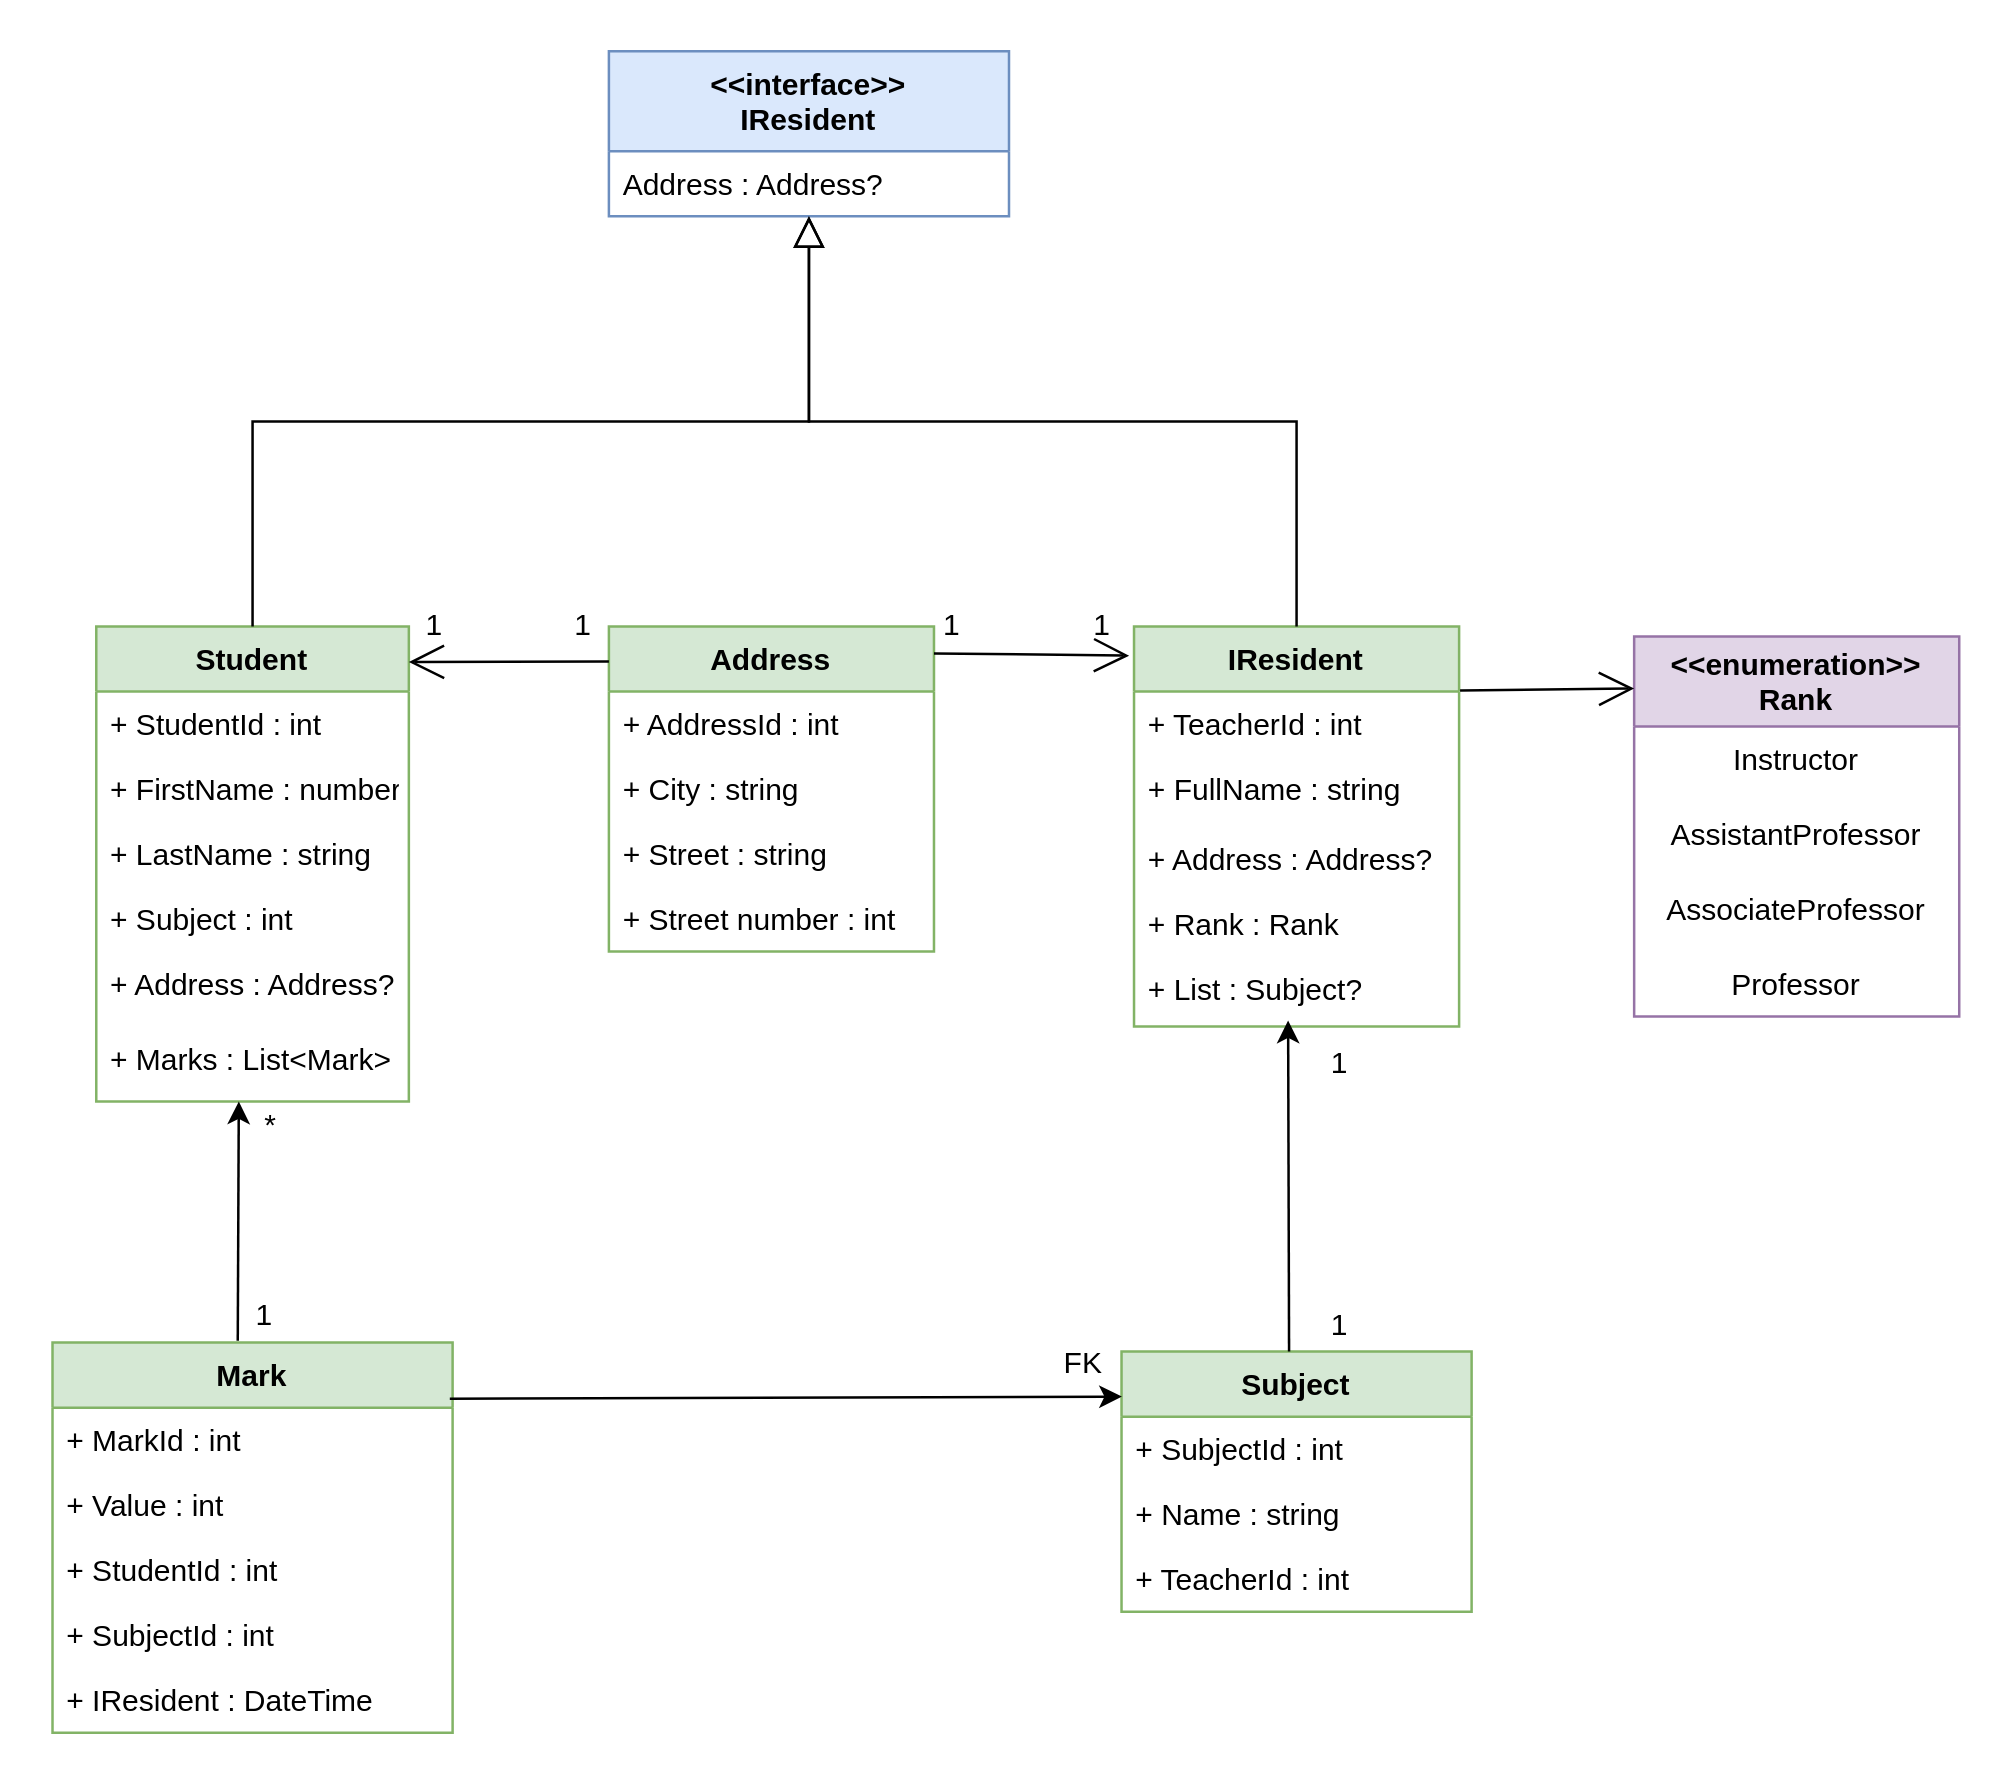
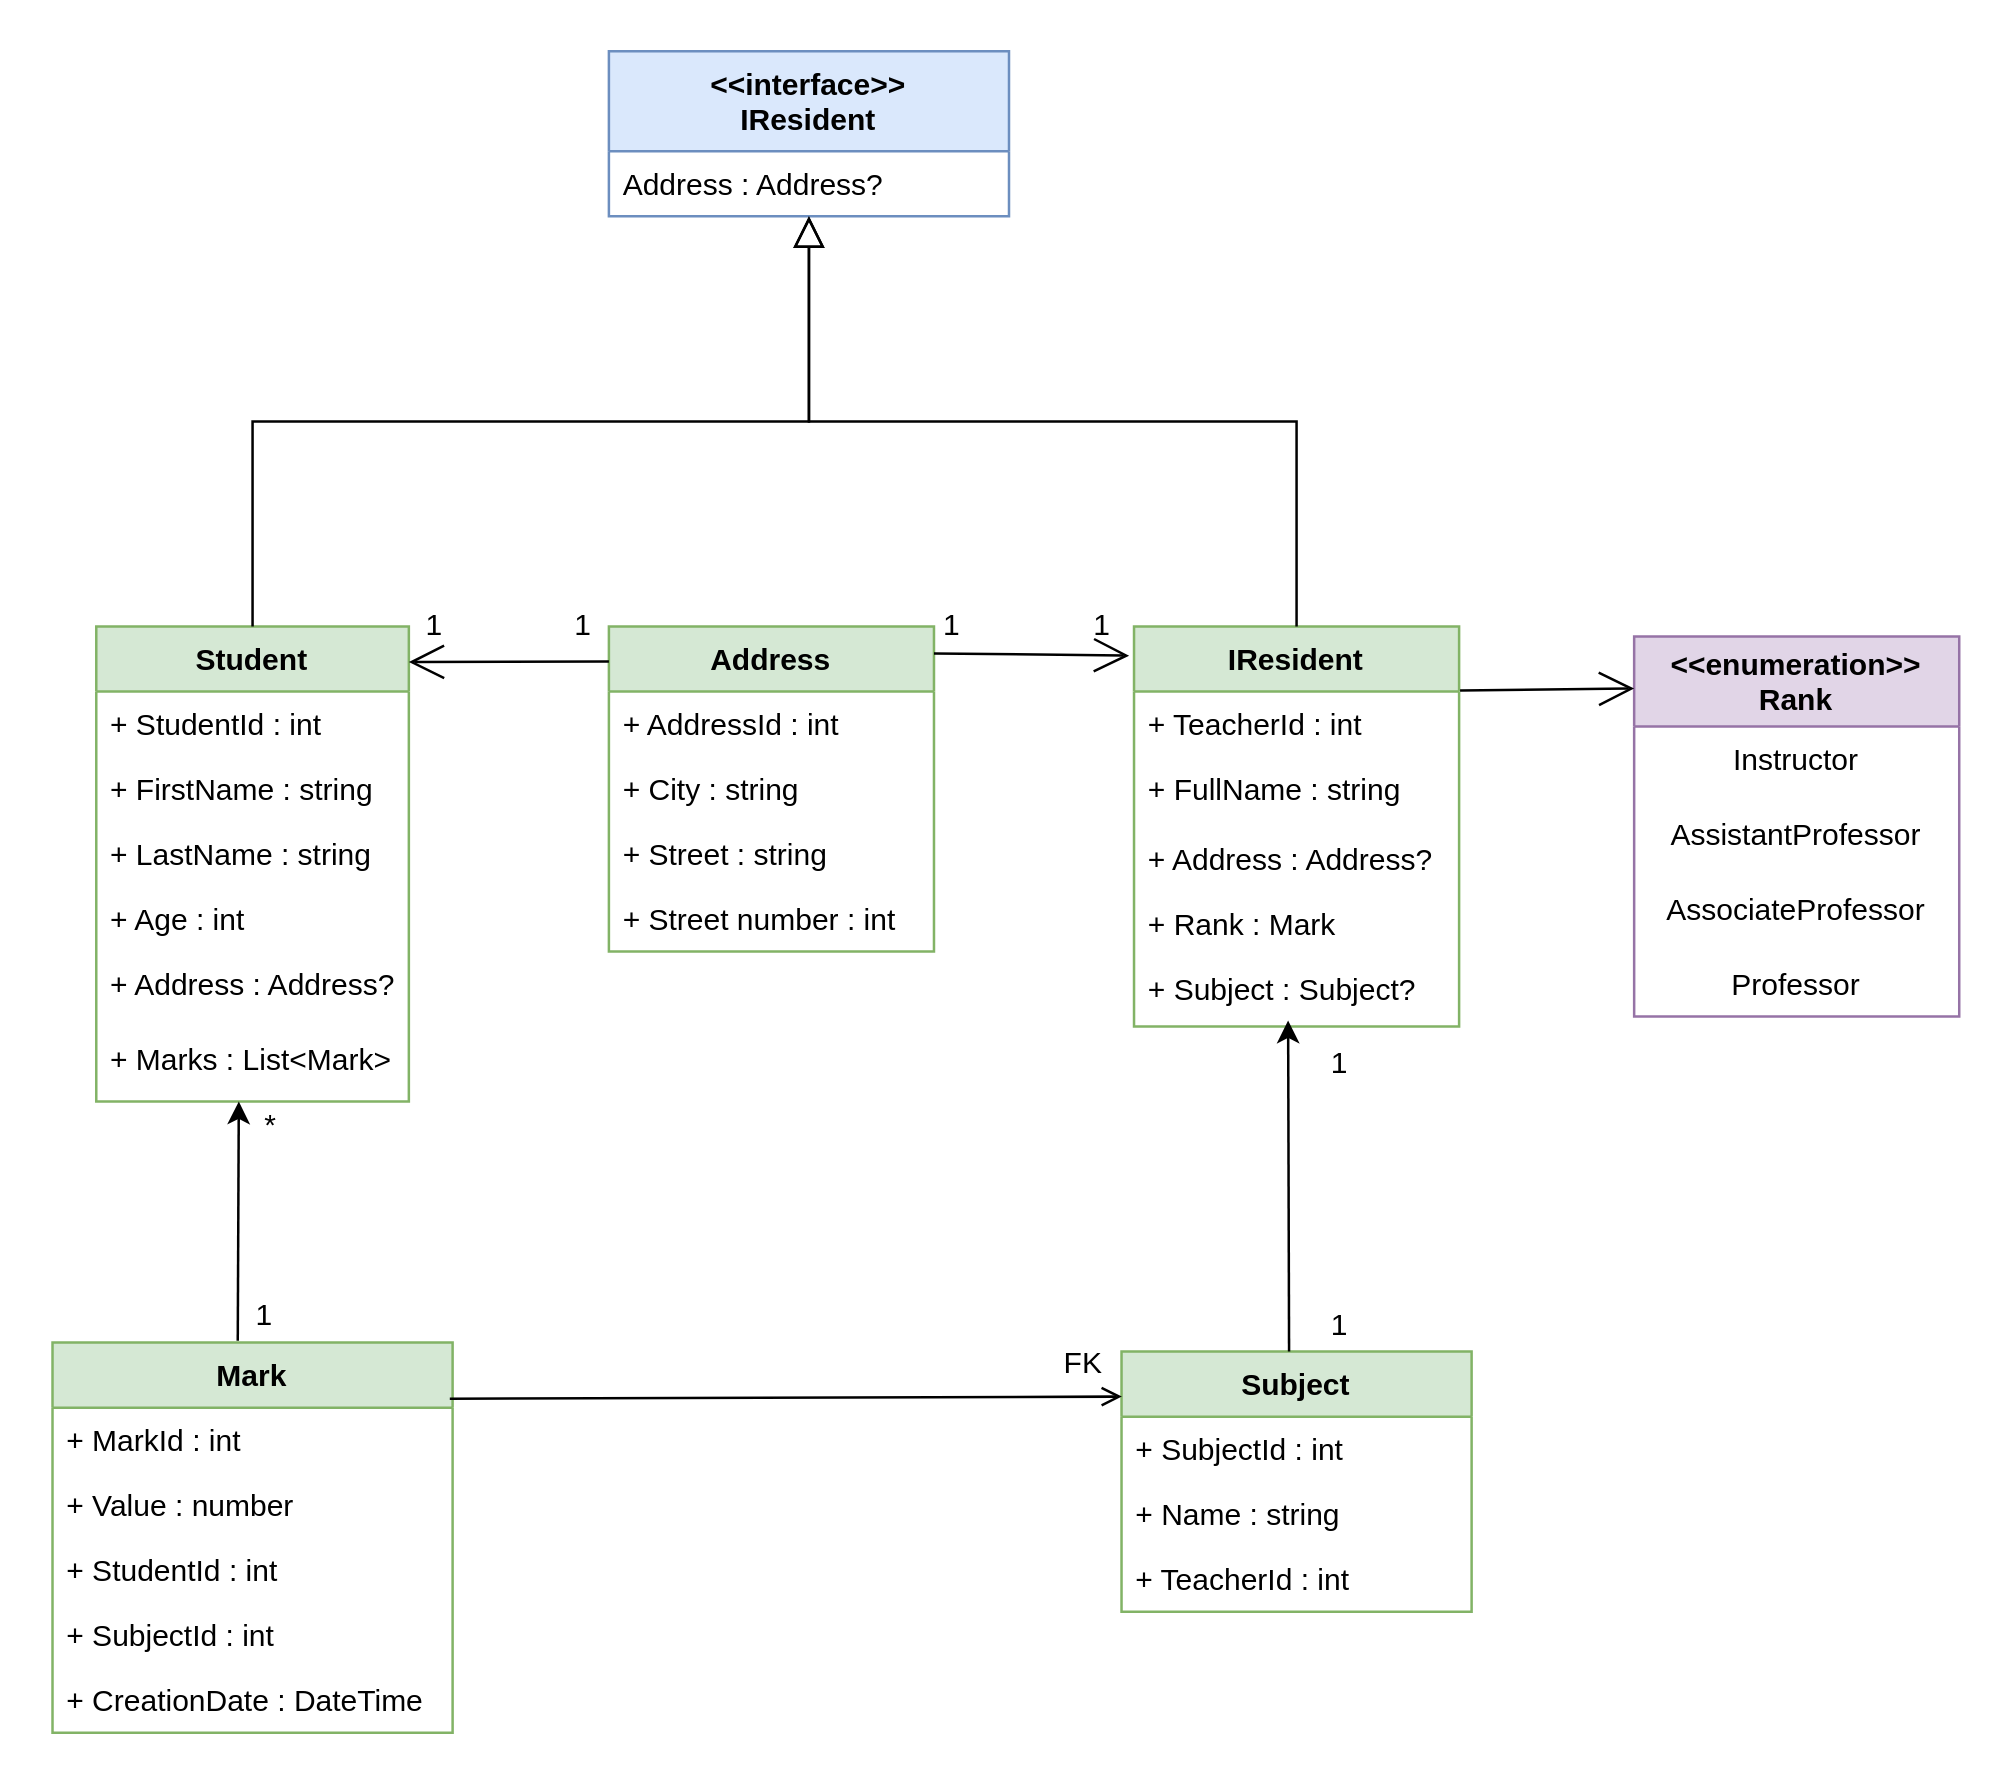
- <mxCell id="6" value="+ FirstName : number" style="text;align=left;verticalAlign=top;spacingLeft=4;spacingRight=4;overflow=hidden;rotatable=0;points=[[0,0.5],[1,0.5]];portConstraint=eastwest;rounded=0;shadow=0;html=0;" parent="4" vertex="1"><mxGeometry y="52" width="125" height="26" as="geometry" /></mxCell>
+ <mxCell id="6" value="+ FirstName : string" style="text;align=left;verticalAlign=top;spacingLeft=4;spacingRight=4;overflow=hidden;rotatable=0;points=[[0,0.5],[1,0.5]];portConstraint=eastwest;rounded=0;shadow=0;html=0;" parent="4" vertex="1"><mxGeometry y="52" width="125" height="26" as="geometry" /></mxCell>
- <mxCell id="8" value="+ Subject : int" style="text;strokeColor=none;fillColor=none;align=left;verticalAlign=top;spacingLeft=4;spacingRight=4;overflow=hidden;rotatable=0;points=[[0,0.5],[1,0.5]];portConstraint=eastwest;" parent="4" vertex="1"><mxGeometry y="104" width="125" height="26" as="geometry" /></mxCell>
+ <mxCell id="8" value="+ Age : int" style="text;strokeColor=none;fillColor=none;align=left;verticalAlign=top;spacingLeft=4;spacingRight=4;overflow=hidden;rotatable=0;points=[[0,0.5],[1,0.5]];portConstraint=eastwest;" parent="4" vertex="1"><mxGeometry y="104" width="125" height="26" as="geometry" /></mxCell>
- <mxCell id="15" value="+ Rank : Rank" style="text;strokeColor=none;fillColor=none;align=left;verticalAlign=top;spacingLeft=4;spacingRight=4;overflow=hidden;rotatable=0;points=[[0,0.5],[1,0.5]];portConstraint=eastwest;" parent="11" vertex="1"><mxGeometry y="106" width="130" height="26" as="geometry" /></mxCell>
+ <mxCell id="15" value="+ Rank : Mark" style="text;strokeColor=none;fillColor=none;align=left;verticalAlign=top;spacingLeft=4;spacingRight=4;overflow=hidden;rotatable=0;points=[[0,0.5],[1,0.5]];portConstraint=eastwest;" parent="11" vertex="1"><mxGeometry y="106" width="130" height="26" as="geometry" /></mxCell>
- <mxCell id="16" value="+ List : Subject?" style="text;strokeColor=none;fillColor=none;align=left;verticalAlign=top;spacingLeft=4;spacingRight=4;overflow=hidden;rotatable=0;points=[[0,0.5],[1,0.5]];portConstraint=eastwest;" parent="11" vertex="1"><mxGeometry y="132" width="130" height="26" as="geometry" /></mxCell>
+ <mxCell id="16" value="+ Subject : Subject?" style="text;strokeColor=none;fillColor=none;align=left;verticalAlign=top;spacingLeft=4;spacingRight=4;overflow=hidden;rotatable=0;points=[[0,0.5],[1,0.5]];portConstraint=eastwest;" parent="11" vertex="1"><mxGeometry y="132" width="130" height="26" as="geometry" /></mxCell>
- <mxCell id="48" value="" style="endArrow=classic;html=1;rounded=0;exitX=0.993;exitY=-0.138;exitDx=0;exitDy=0;exitPerimeter=0;entryX=0.001;entryY=0.173;entryDx=0;entryDy=0;entryPerimeter=0;" edge="1" parent="1" source="24" target="35"><mxGeometry width="50" height="50" relative="1" as="geometry"><mxPoint x="253" y="610" as="sourcePoint" /><mxPoint x="443" y="580" as="targetPoint" /></mxGeometry></mxCell>
+ <mxCell id="48" value="" style="endArrow=open;html=1;rounded=0;exitX=0.993;exitY=-0.138;exitDx=0;exitDy=0;exitPerimeter=0;entryX=0.001;entryY=0.173;entryDx=0;entryDy=0;entryPerimeter=0;" edge="1" parent="1" source="24" target="35"><mxGeometry width="50" height="50" relative="1" as="geometry"><mxPoint x="253" y="610" as="sourcePoint" /><mxPoint x="443" y="580" as="targetPoint" /></mxGeometry></mxCell>
- <mxCell id="25" value="+ Value : int" style="text;align=left;verticalAlign=top;spacingLeft=4;spacingRight=4;overflow=hidden;rotatable=0;points=[[0,0.5],[1,0.5]];portConstraint=eastwest;rounded=0;shadow=0;html=0;" parent="23" vertex="1"><mxGeometry y="52" width="160" height="26" as="geometry" /></mxCell>
+ <mxCell id="25" value="+ Value : number" style="text;align=left;verticalAlign=top;spacingLeft=4;spacingRight=4;overflow=hidden;rotatable=0;points=[[0,0.5],[1,0.5]];portConstraint=eastwest;rounded=0;shadow=0;html=0;" parent="23" vertex="1"><mxGeometry y="52" width="160" height="26" as="geometry" /></mxCell>
- <mxCell id="28" value="+ IResident : DateTime" style="text;strokeColor=none;fillColor=none;align=left;verticalAlign=top;spacingLeft=4;spacingRight=4;overflow=hidden;rotatable=0;points=[[0,0.5],[1,0.5]];portConstraint=eastwest;" parent="23" vertex="1"><mxGeometry y="130" width="160" height="26" as="geometry" /></mxCell>
+ <mxCell id="28" value="+ CreationDate : DateTime" style="text;strokeColor=none;fillColor=none;align=left;verticalAlign=top;spacingLeft=4;spacingRight=4;overflow=hidden;rotatable=0;points=[[0,0.5],[1,0.5]];portConstraint=eastwest;" parent="23" vertex="1"><mxGeometry y="130" width="160" height="26" as="geometry" /></mxCell>
